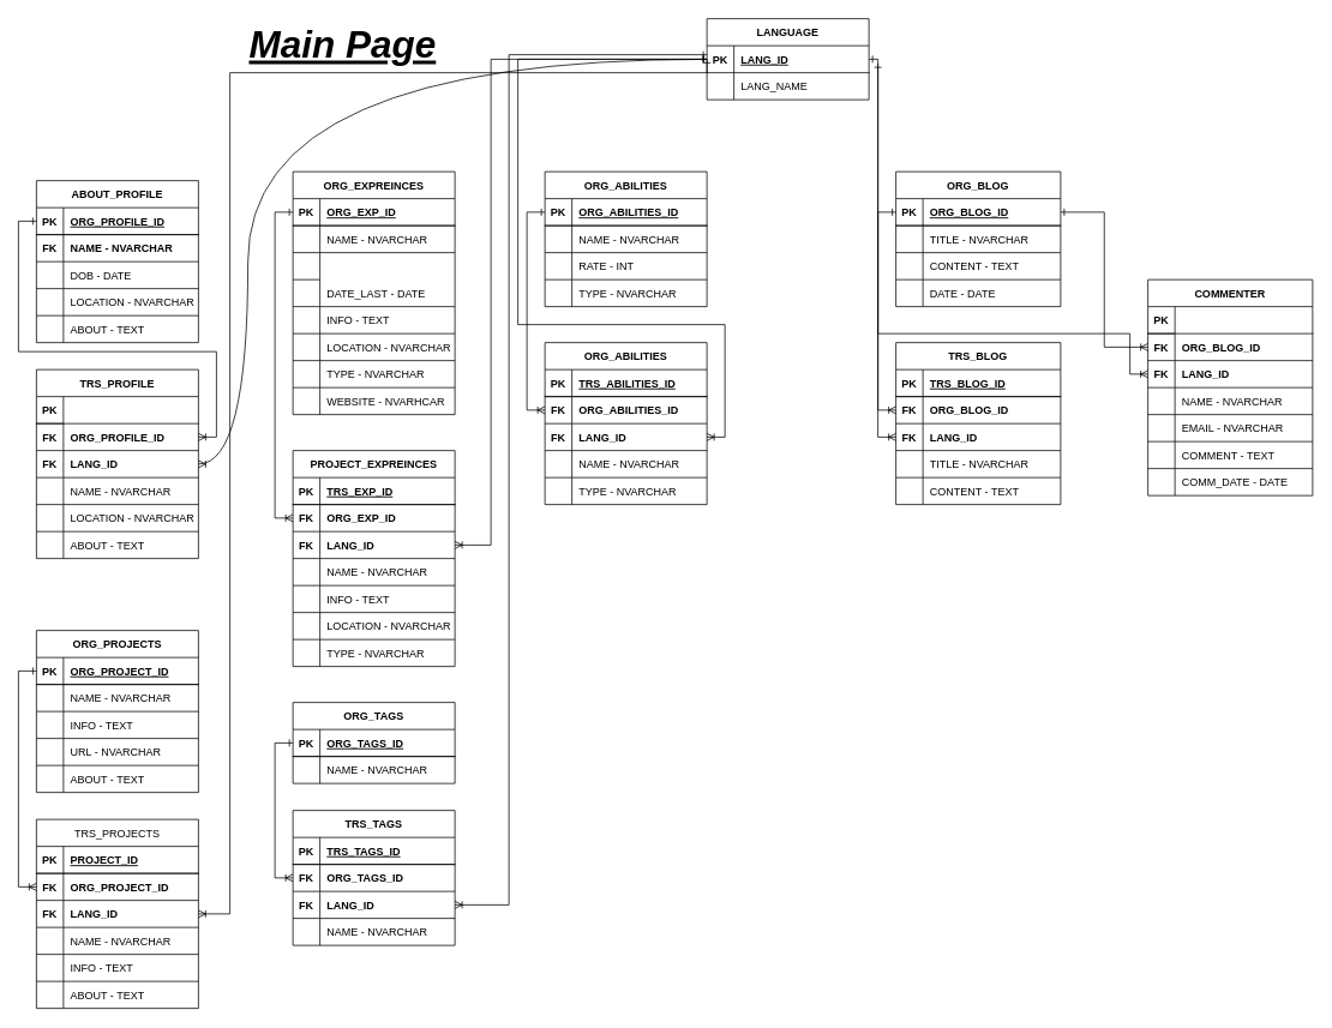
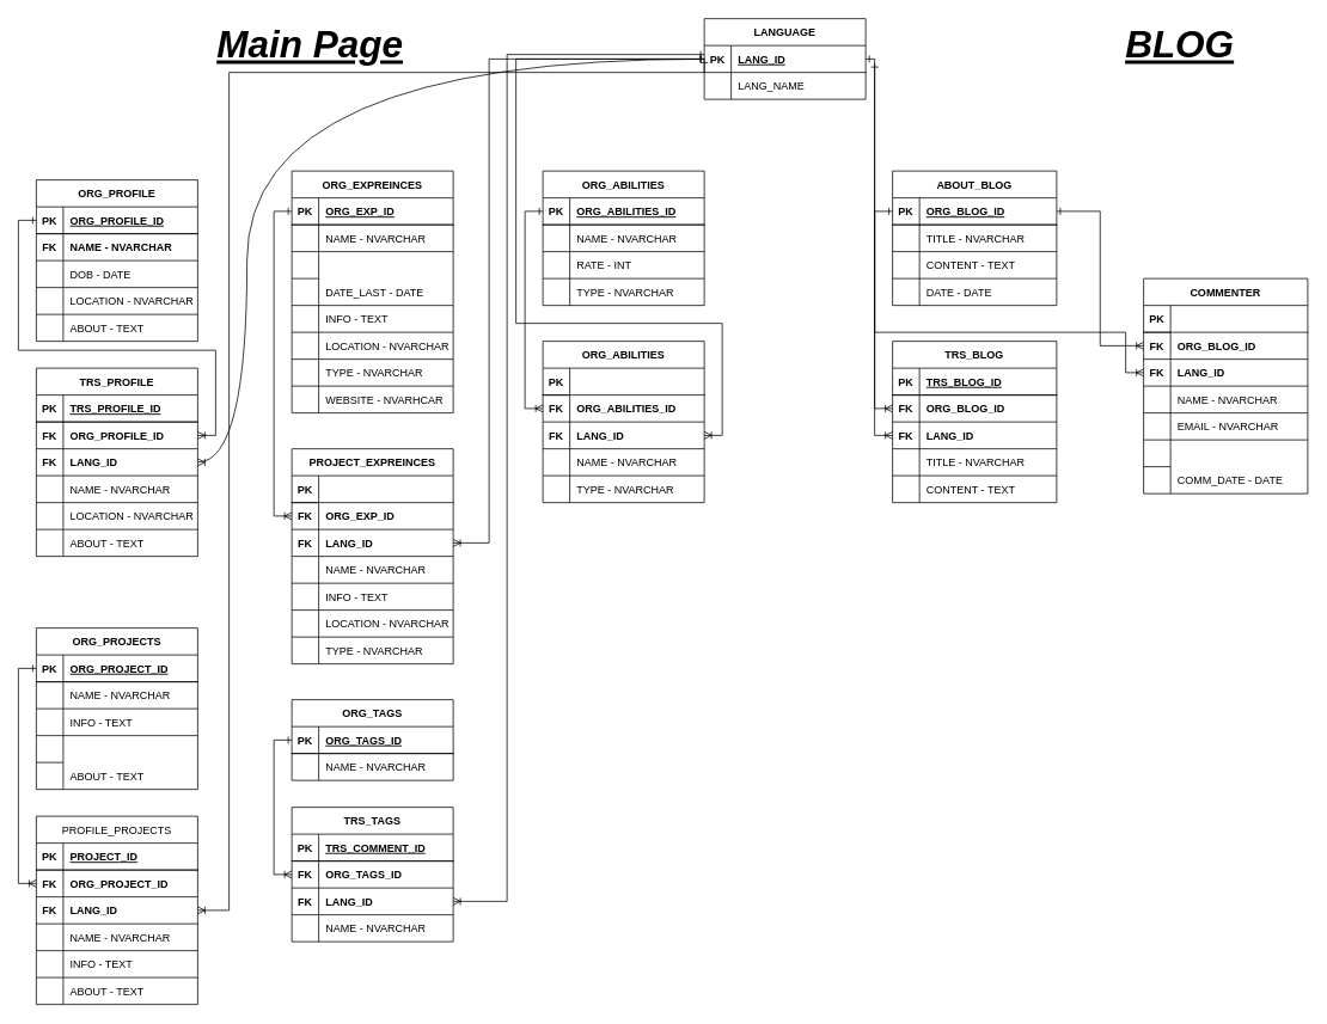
- <mxCell id="2" value="Main Page" style="text;html=1;resizable=0;autosize=1;align=center;verticalAlign=middle;points=[];fillColor=none;strokeColor=none;rounded=0;fontSize=42;fontStyle=7" parent="1" vertex="1"><mxGeometry x="270" y="20" width="220" height="60" as="geometry" /></mxCell>
+ <mxCell id="2" value="Main Page" style="text;html=1;resizable=0;autosize=1;align=center;verticalAlign=middle;points=[];fillColor=none;strokeColor=none;rounded=0;fontSize=42;fontStyle=7" parent="1" vertex="1"><mxGeometry x="235" y="20" width="220" height="60" as="geometry" /></mxCell>
+ <mxCell id="79" value="BLOG" style="text;html=1;resizable=0;autosize=1;align=center;verticalAlign=middle;points=[];fillColor=none;strokeColor=none;rounded=0;fontSize=42;fontStyle=7" parent="1" vertex="1"><mxGeometry x="1245" y="20" width="140" height="60" as="geometry" /></mxCell>
- <mxCell id="117" value="ORG_BLOG" style="shape=table;startSize=30;container=1;collapsible=1;childLayout=tableLayout;fixedRows=1;rowLines=1;fontStyle=1;align=center;resizeLast=1;fontSize=12;resizeHeight=1;resizeWidth=1;" parent="1" vertex="1"><mxGeometry x="995" y="190" width="183" height="150" as="geometry"><mxRectangle x="90" y="120" width="90" height="30" as="alternateBounds" /></mxGeometry></mxCell>
+ <mxCell id="117" value="ABOUT_BLOG" style="shape=table;startSize=30;container=1;collapsible=1;childLayout=tableLayout;fixedRows=1;rowLines=1;fontStyle=1;align=center;resizeLast=1;fontSize=12;resizeHeight=1;resizeWidth=1;" parent="1" vertex="1"><mxGeometry x="995" y="190" width="183" height="150" as="geometry"><mxRectangle x="90" y="120" width="90" height="30" as="alternateBounds" /></mxGeometry></mxCell>
- <mxCell id="3" value="ABOUT_PROFILE" style="shape=table;startSize=30;container=1;collapsible=1;childLayout=tableLayout;fixedRows=1;rowLines=1;fontStyle=1;align=center;resizeLast=1;fontSize=12;resizeHeight=1;resizeWidth=1;" parent="1" vertex="1"><mxGeometry x="40" y="200" width="180" height="180" as="geometry"><mxRectangle x="90" y="120" width="90" height="30" as="alternateBounds" /></mxGeometry></mxCell>
+ <mxCell id="3" value="ORG_PROFILE" style="shape=table;startSize=30;container=1;collapsible=1;childLayout=tableLayout;fixedRows=1;rowLines=1;fontStyle=1;align=center;resizeLast=1;fontSize=12;resizeHeight=1;resizeWidth=1;" parent="1" vertex="1"><mxGeometry x="40" y="200" width="180" height="180" as="geometry"><mxRectangle x="90" y="120" width="90" height="30" as="alternateBounds" /></mxGeometry></mxCell>
- <mxCell id="219" value="TRS_ABILITIES_ID" style="shape=partialRectangle;connectable=0;fillColor=none;top=0;left=0;bottom=0;right=0;align=left;spacingLeft=6;fontStyle=5;overflow=hidden;" vertex="1" parent="217"><mxGeometry x="30" width="150" height="30" as="geometry" /></mxCell>
+ <mxCell id="140" value="TRS_PROFILE_ID" style="shape=partialRectangle;connectable=0;fillColor=none;top=0;left=0;bottom=0;right=0;align=left;spacingLeft=6;fontStyle=5;overflow=hidden;" vertex="1" parent="138"><mxGeometry x="30" width="150" height="30" as="geometry" /></mxCell>
- <mxCell id="113" value="COMMENT - TEXT" style="shape=partialRectangle;connectable=0;fillColor=none;top=0;left=0;bottom=0;right=0;align=left;spacingLeft=6;overflow=hidden;" parent="111" vertex="1"><mxGeometry x="30" width="153" height="30" as="geometry" /></mxCell>
- <mxCell id="161" value="TRS_EXP_ID" style="shape=partialRectangle;connectable=0;fillColor=none;top=0;left=0;bottom=0;right=0;align=left;spacingLeft=6;fontStyle=5;overflow=hidden;" vertex="1" parent="159"><mxGeometry x="30" width="150" height="30" as="geometry" /></mxCell>
- <mxCell id="68" value="URL - NVARCHAR" style="shape=partialRectangle;connectable=0;fillColor=none;top=0;left=0;bottom=0;right=0;align=left;spacingLeft=6;overflow=hidden;" parent="66" vertex="1"><mxGeometry x="30" width="150" height="30" as="geometry" /></mxCell>
- <mxCell id="197" value="TRS_PROJECTS" style="shape=table;startSize=30;container=1;collapsible=1;childLayout=tableLayout;fixedRows=1;rowLines=1;fontStyle=0;align=center;resizeLast=1;fontSize=12;resizeHeight=1;resizeWidth=1;" vertex="1" parent="1"><mxGeometry x="40" y="910" width="180" height="210" as="geometry"><mxRectangle x="90" y="120" width="90" height="30" as="alternateBounds" /></mxGeometry></mxCell>
+ <mxCell id="197" value="PROFILE_PROJECTS" style="shape=table;startSize=30;container=1;collapsible=1;childLayout=tableLayout;fixedRows=1;rowLines=1;fontStyle=0;align=center;resizeLast=1;fontSize=12;resizeHeight=1;resizeWidth=1;" vertex="1" parent="1"><mxGeometry x="40" y="910" width="180" height="210" as="geometry"><mxRectangle x="90" y="120" width="90" height="30" as="alternateBounds" /></mxGeometry></mxCell>
- <mxCell id="185" value="TRS_TAGS_ID" style="shape=partialRectangle;connectable=0;fillColor=none;top=0;left=0;bottom=0;right=0;align=left;spacingLeft=6;fontStyle=5;overflow=hidden;" vertex="1" parent="183"><mxGeometry x="30" width="150" height="30" as="geometry" /></mxCell>
+ <mxCell id="185" value="TRS_COMMENT_ID" style="shape=partialRectangle;connectable=0;fillColor=none;top=0;left=0;bottom=0;right=0;align=left;spacingLeft=6;fontStyle=5;overflow=hidden;" vertex="1" parent="183"><mxGeometry x="30" width="150" height="30" as="geometry" /></mxCell>
